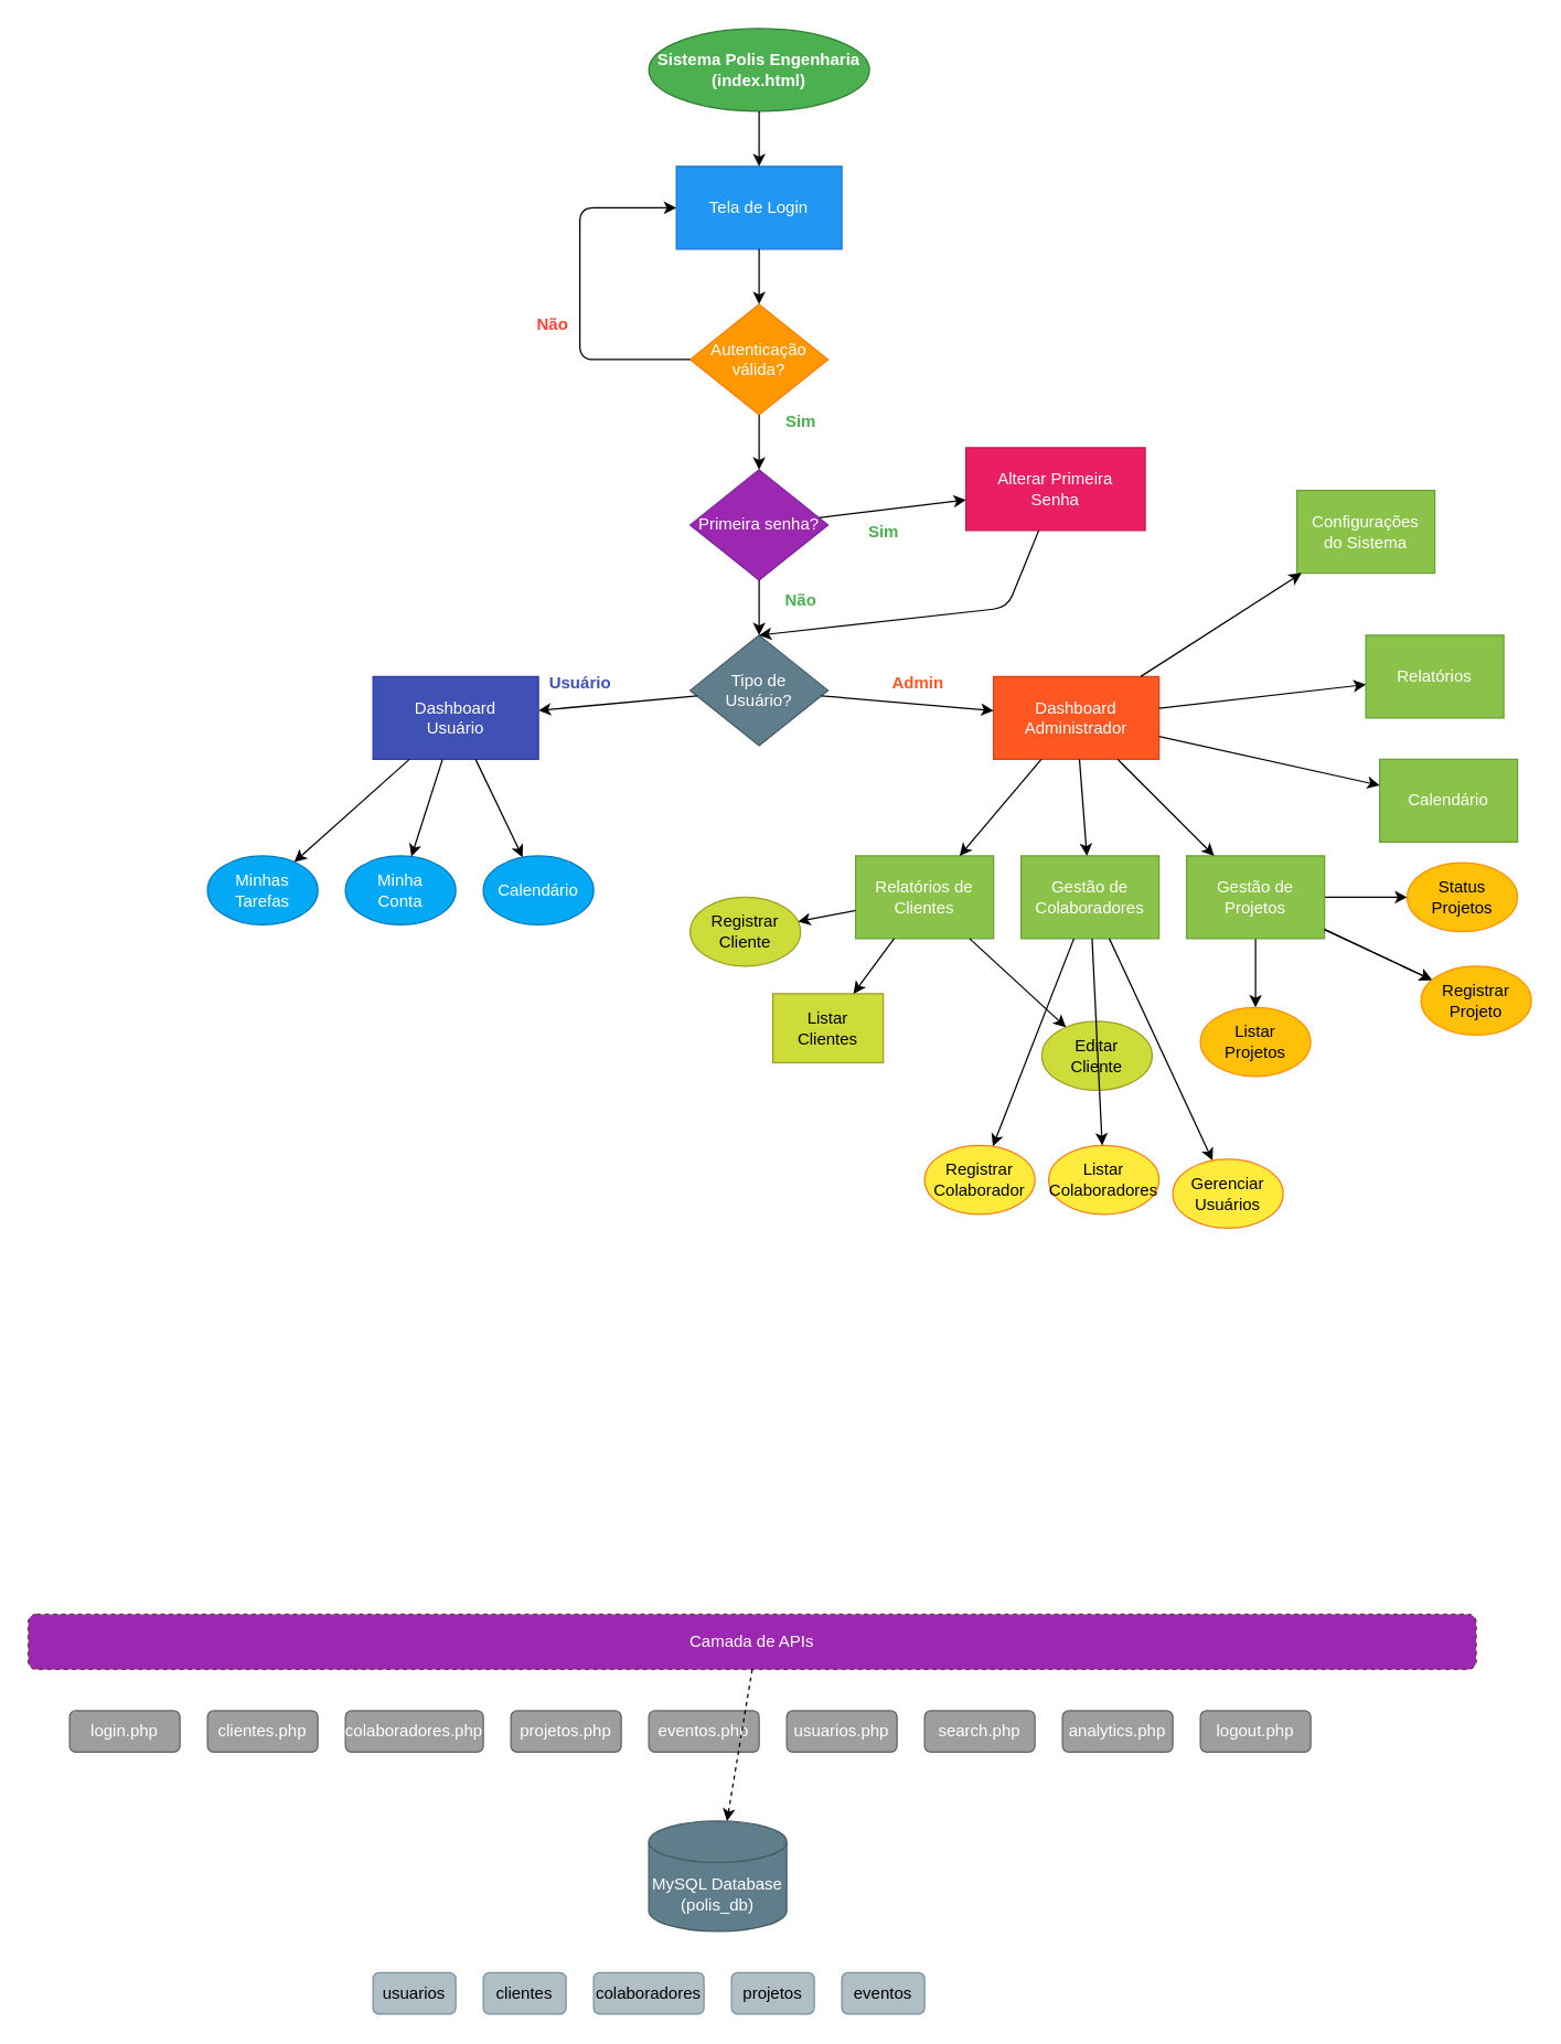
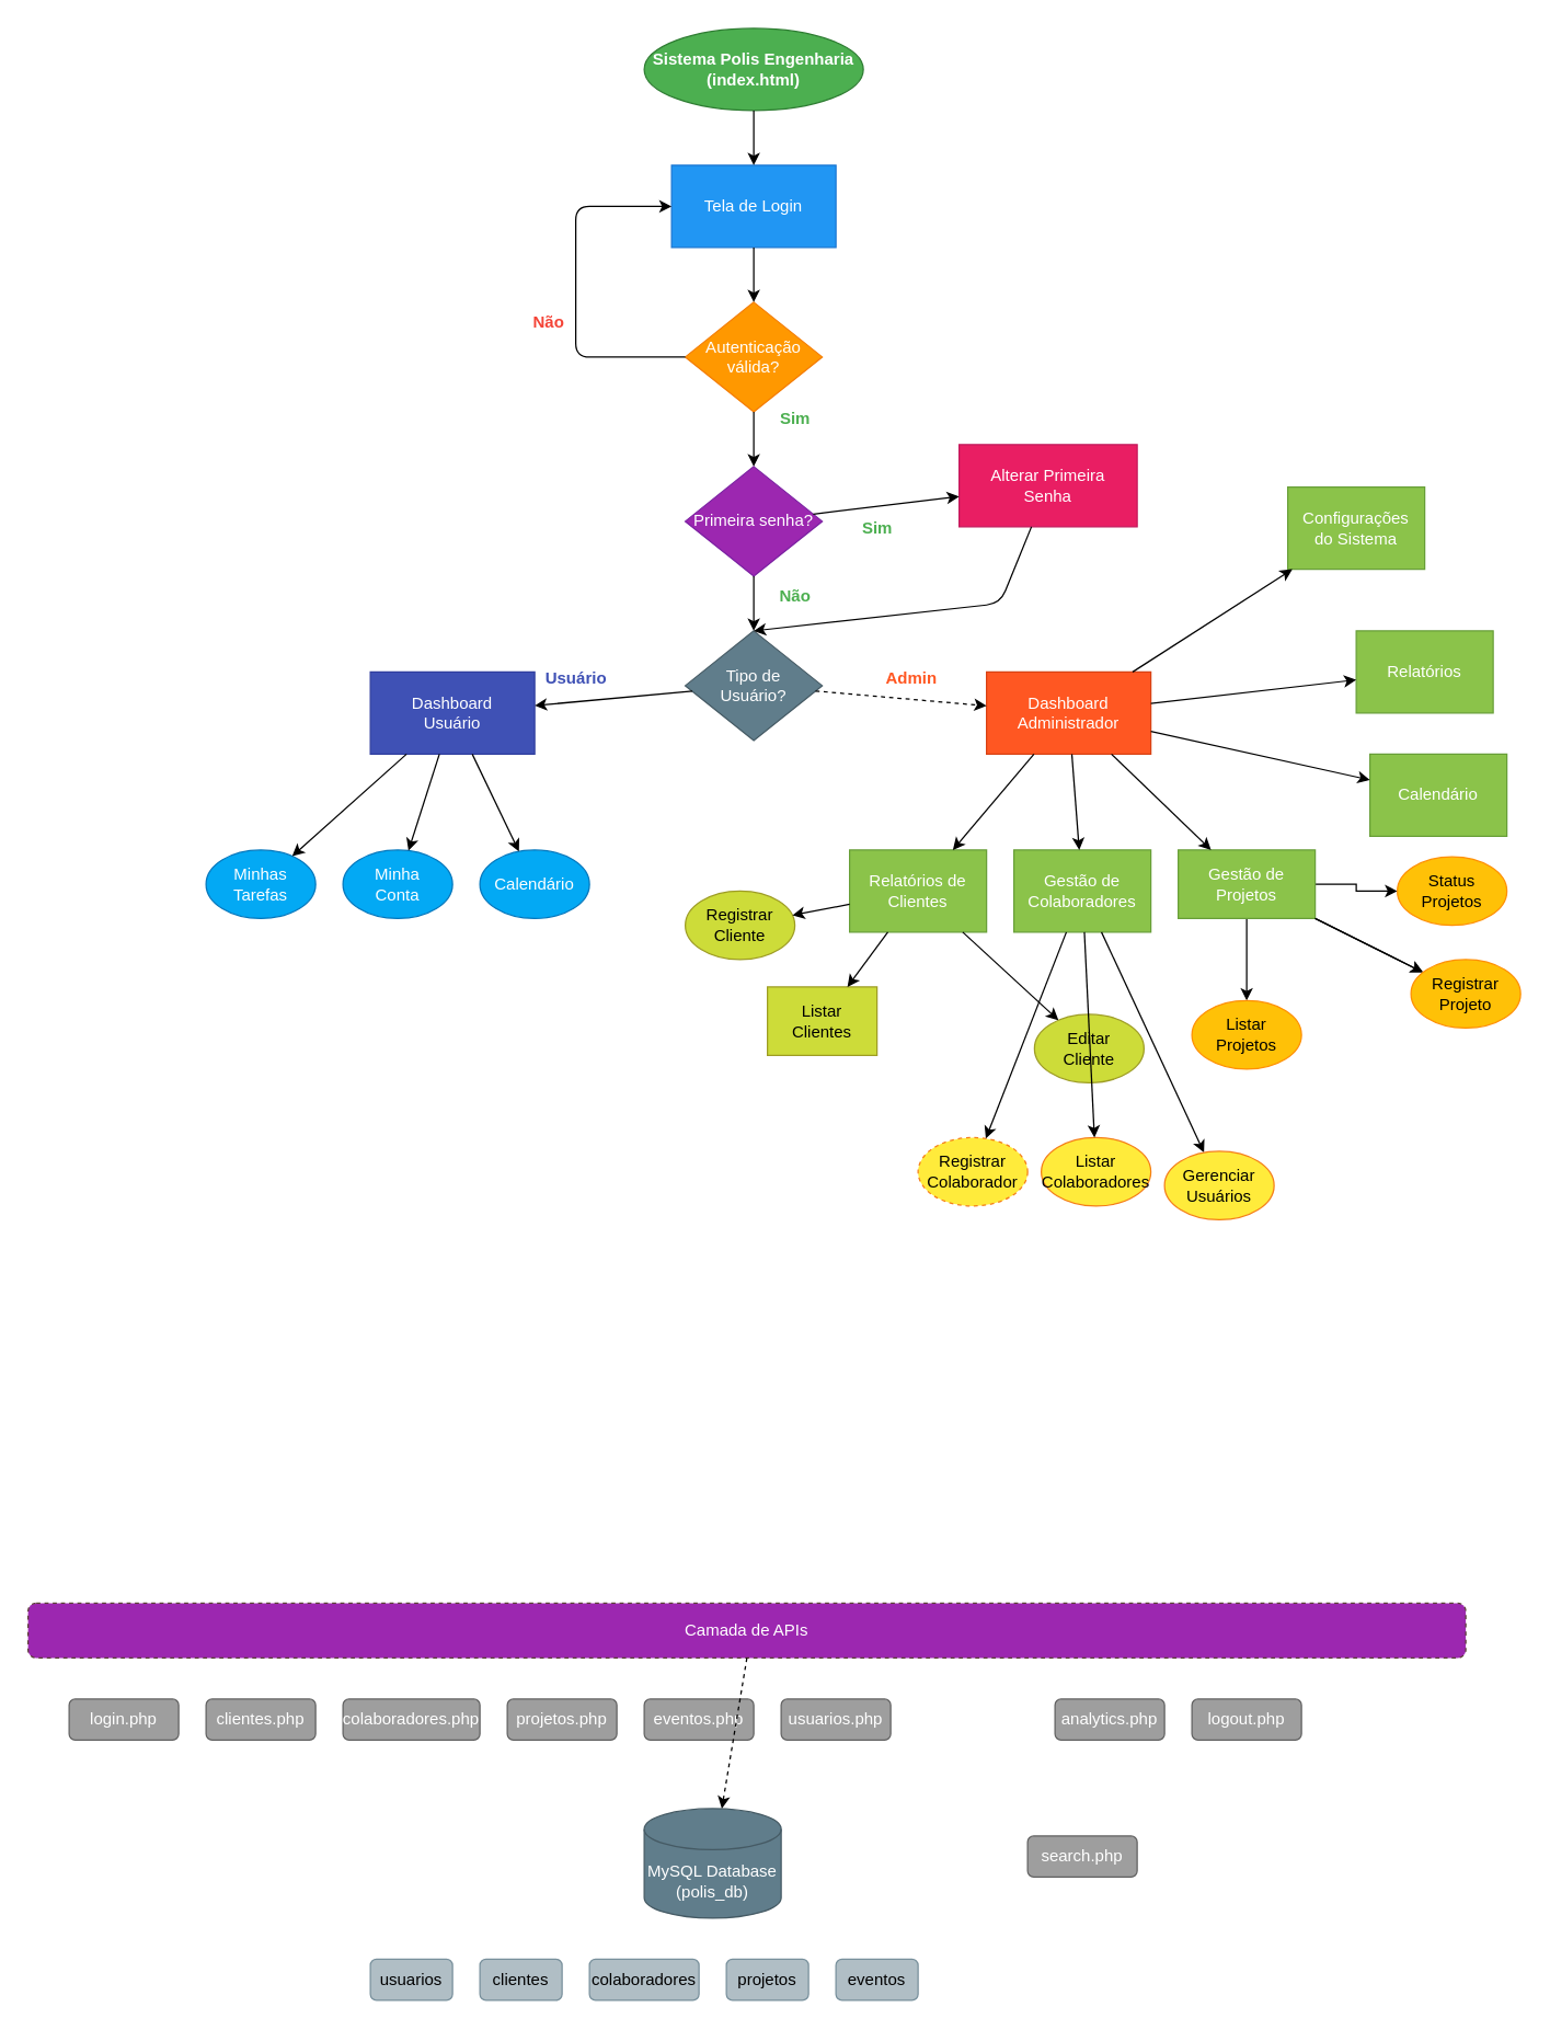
- <mxCell id="51" parent="1" source="7" target="8" edge="1"><mxGeometry relative="1" as="geometry" /></mxCell>
+ <mxCell id="51" parent="1" source="7" target="8" edge="1" style="dashed=1;"><mxGeometry relative="1" as="geometry" /></mxCell>
- <mxCell id="14" value="Gestão de&#10;Projetos" style="whiteSpace=wrap;html=1;fillColor=#8BC34A;strokeColor=#689F38;fontColor=white;" parent="1" vertex="1"><mxGeometry x="860" y="620" width="100" height="60" as="geometry" /></mxCell>
+ <mxCell id="14" value="Gestão de&#10;Projetos" style="whiteSpace=wrap;html=1;fillColor=#8BC34A;strokeColor=#689F38;fontColor=white;" parent="1" vertex="1"><mxGeometry x="860" y="620" width="100" height="50" as="geometry" /></mxCell>
- <mxCell id="21" value="Registrar&#10;Colaborador" style="ellipse;whiteSpace=wrap;html=1;fillColor=#FFEB3B;strokeColor=#F57F17;fontColor=black;" parent="1" vertex="1"><mxGeometry x="670" y="830" width="80" height="50" as="geometry" /></mxCell>
+ <mxCell id="21" value="Registrar&#10;Colaborador" style="ellipse;whiteSpace=wrap;html=1;fillColor=#FFEB3B;strokeColor=#F57F17;fontColor=black;dashed=1;" parent="1" vertex="1"><mxGeometry x="670" y="830" width="80" height="50" as="geometry" /></mxCell>
- <mxCell id="35" value="search.php" style="rounded=1;whiteSpace=wrap;html=1;fillColor=#9E9E9E;strokeColor=#616161;fontColor=white;" parent="1" vertex="1"><mxGeometry x="670" y="1240" width="80" height="30" as="geometry" /></mxCell>
+ <mxCell id="35" value="search.php" style="rounded=1;whiteSpace=wrap;html=1;fillColor=#9E9E9E;strokeColor=#616161;fontColor=white;" parent="1" vertex="1"><mxGeometry x="750" y="1340" width="80" height="30" as="geometry" /></mxCell>
